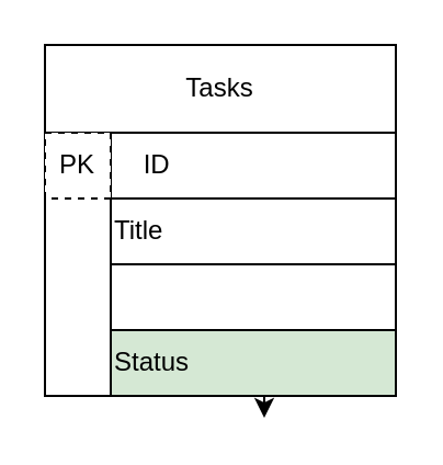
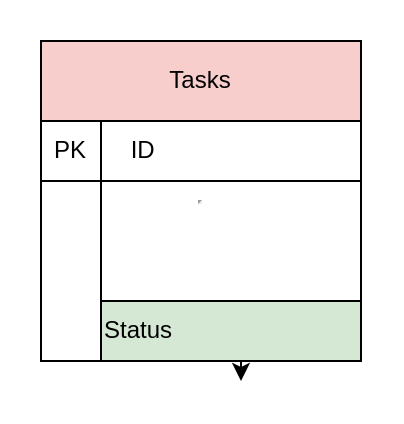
- <mxCell id="3" value="Tasks" style="rounded=0;whiteSpace=wrap;html=1;" vertex="1" parent="1"><mxGeometry x="20" y="20" width="160" height="40" as="geometry" /></mxCell>
+ <mxCell id="3" value="Tasks" style="rounded=0;whiteSpace=wrap;html=1;fillColor=#f8cecc;" vertex="1" parent="1"><mxGeometry x="20" y="20" width="160" height="40" as="geometry" /></mxCell>
- <mxCell id="6" value="PK" style="rounded=0;whiteSpace=wrap;html=1;dashed=1;" vertex="1" parent="1"><mxGeometry x="20" y="60" width="30" height="30" as="geometry" /></mxCell>
+ <mxCell id="6" value="PK" style="rounded=0;whiteSpace=wrap;html=1;" vertex="1" parent="1"><mxGeometry x="20" y="60" width="30" height="30" as="geometry" /></mxCell>
- <mxCell id="7" value="Title" style="rounded=0;whiteSpace=wrap;html=1;align=left;" vertex="1" parent="1"><mxGeometry x="50" y="90" width="130" height="30" as="geometry" /></mxCell>
